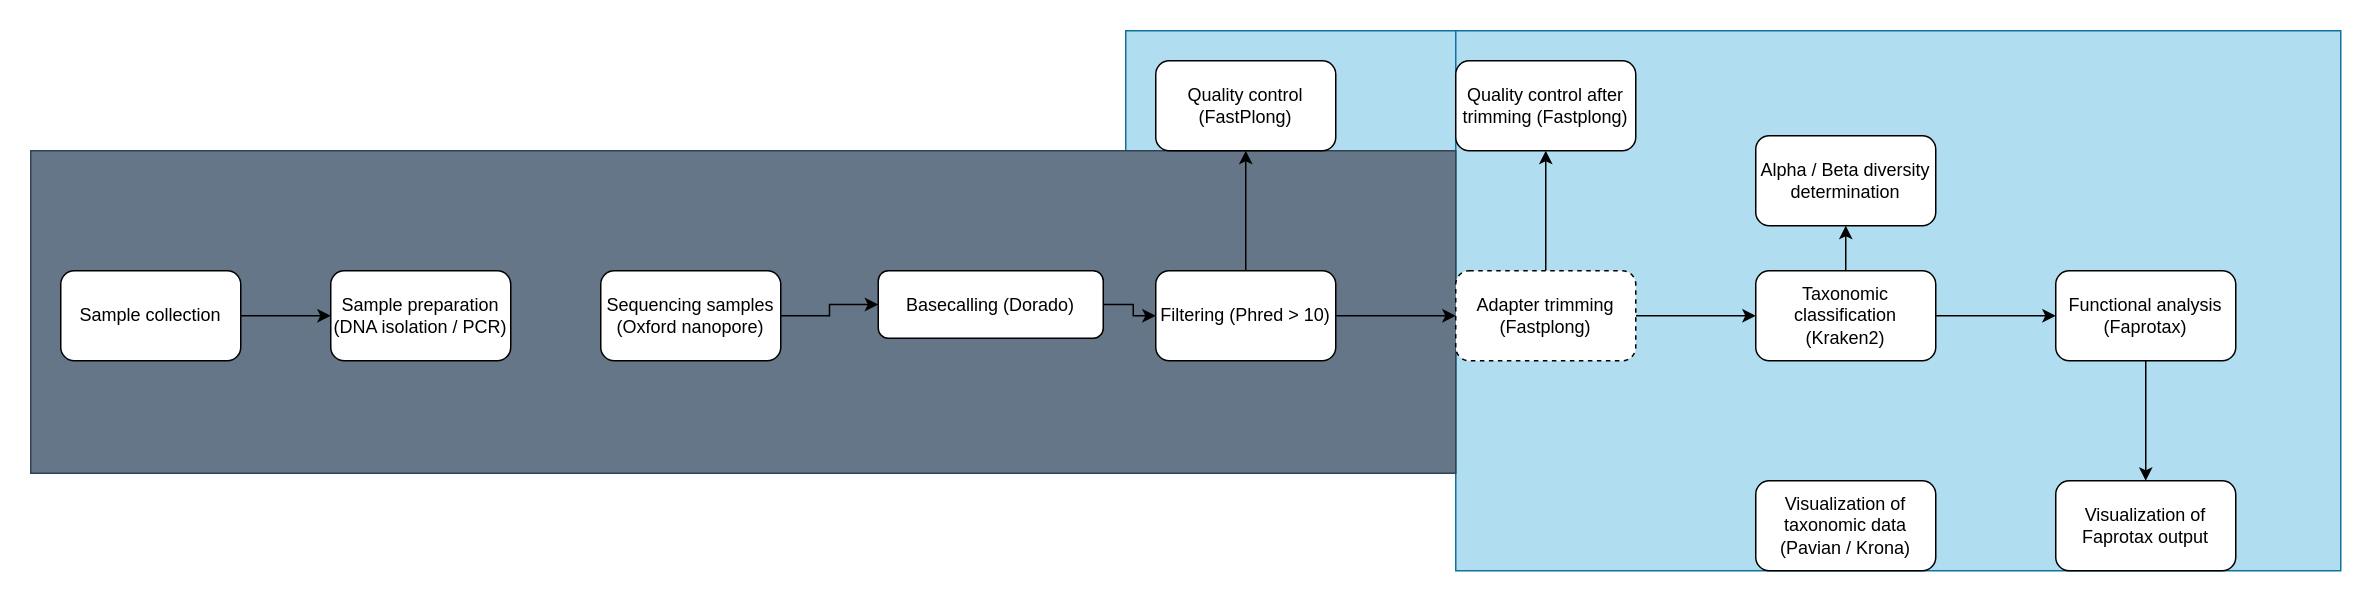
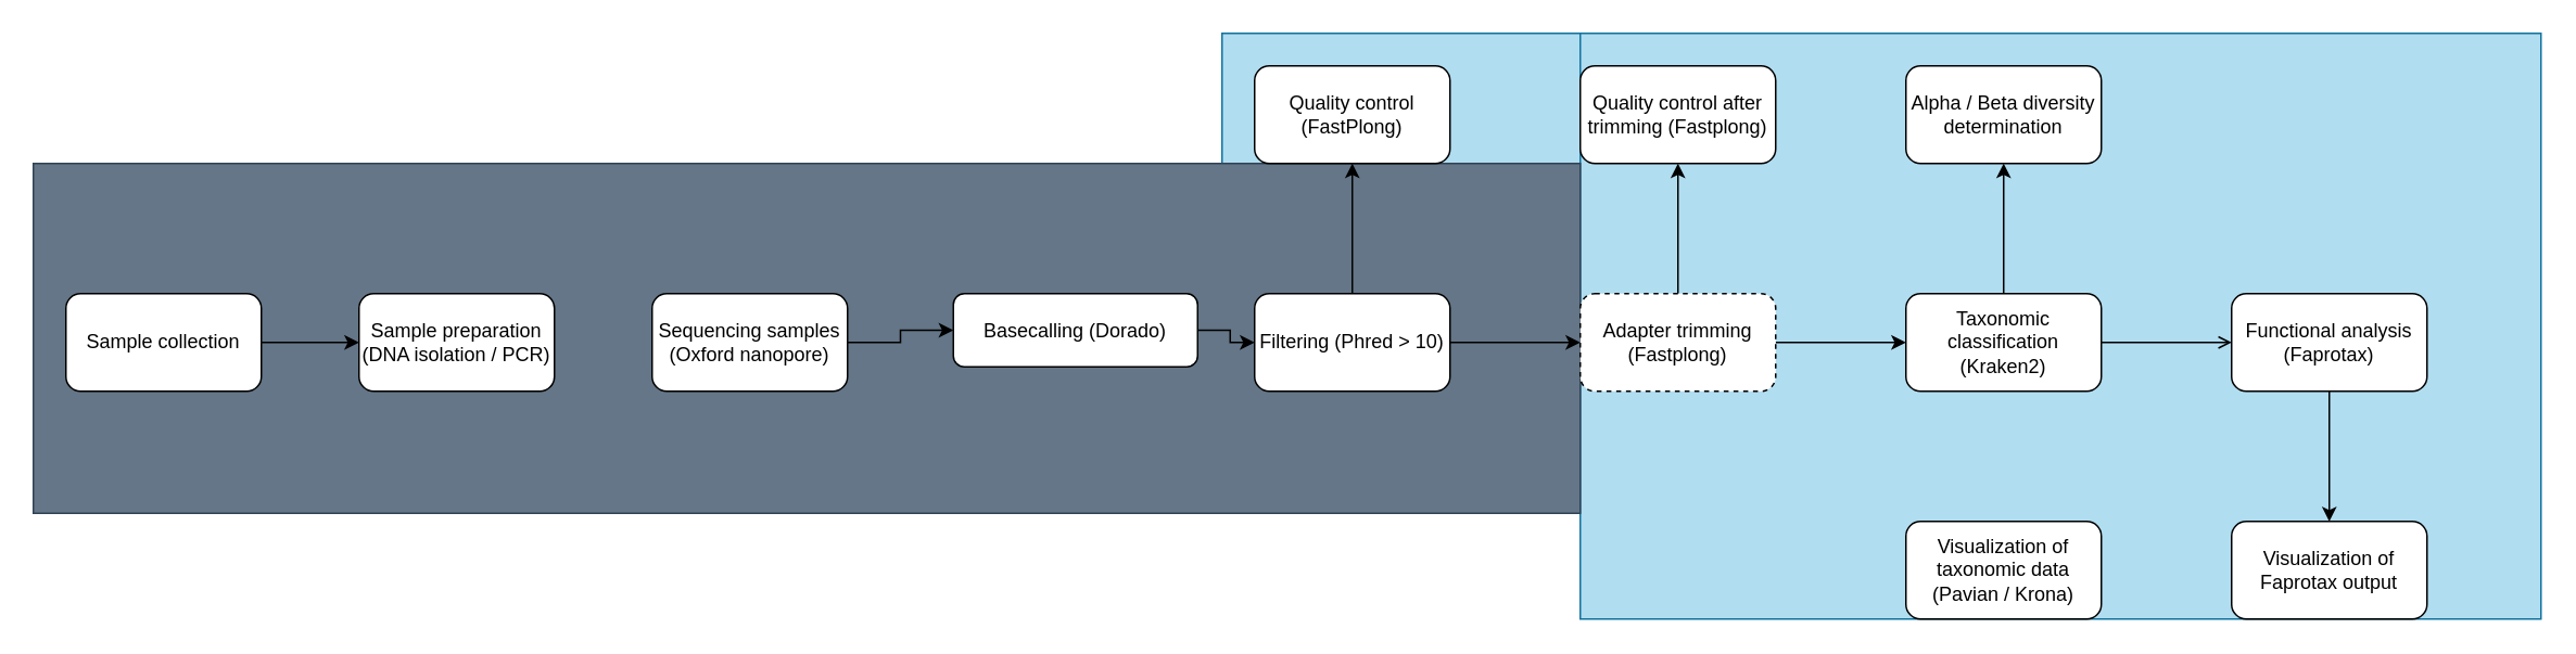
- <mxCell id="23" value="Alpha / Beta diversity determination" style="whiteSpace=wrap;html=1;rounded=1;" vertex="1" parent="1"><mxGeometry x="1170" y="90" width="120" height="60" as="geometry" /></mxCell>
+ <mxCell id="23" value="Alpha / Beta diversity determination" style="whiteSpace=wrap;html=1;rounded=1;" vertex="1" parent="1"><mxGeometry x="1170" y="40" width="120" height="60" as="geometry" /></mxCell>
- <mxCell id="17" value="" style="edgeStyle=orthogonalEdgeStyle;rounded=0;orthogonalLoop=1;jettySize=auto;html=1;" edge="1" parent="1" source="19" target="21"><mxGeometry relative="1" as="geometry" /></mxCell>
+ <mxCell id="17" value="" style="edgeStyle=orthogonalEdgeStyle;rounded=0;orthogonalLoop=1;jettySize=auto;html=1;endArrow=open;" edge="1" parent="1" source="19" target="21"><mxGeometry relative="1" as="geometry" /></mxCell>
